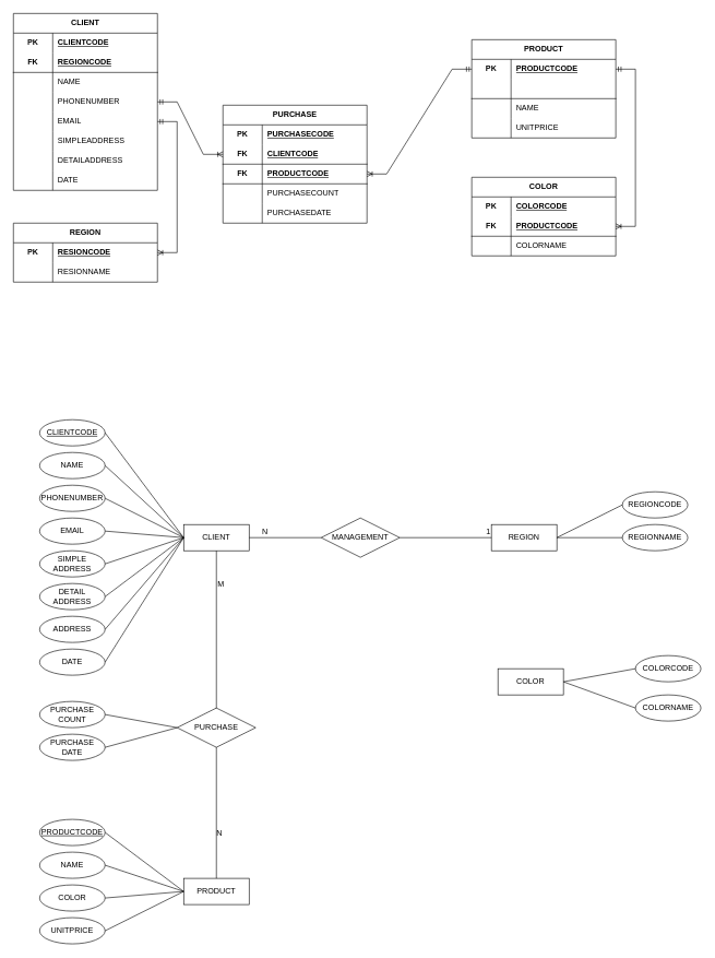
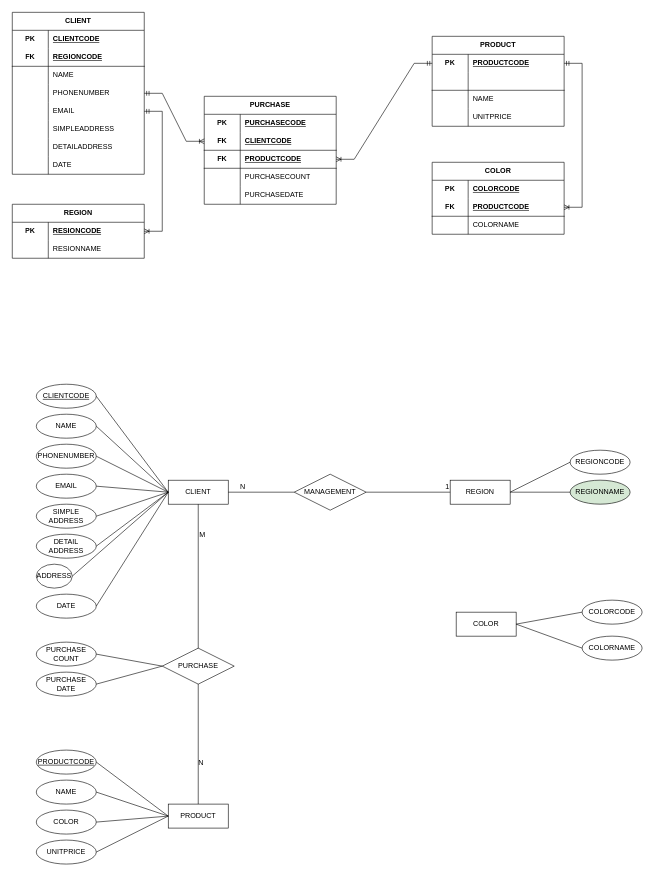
- <mxCell id="54" value="REGIONNAME" style="ellipse;whiteSpace=wrap;html=1;align=center;" vertex="1" parent="1"><mxGeometry x="950" y="800" width="100" height="40" as="geometry" /></mxCell>
+ <mxCell id="54" value="REGIONNAME" style="ellipse;whiteSpace=wrap;html=1;align=center;fillColor=#d5e8d4;" vertex="1" parent="1"><mxGeometry x="950" y="800" width="100" height="40" as="geometry" /></mxCell>
- <mxCell id="45" value="ADDRESS" style="ellipse;whiteSpace=wrap;html=1;align=center;" vertex="1" parent="1"><mxGeometry x="60" y="940" width="100" height="40" as="geometry" /></mxCell>
+ <mxCell id="45" value="ADDRESS" style="ellipse;whiteSpace=wrap;html=1;align=center;" vertex="1" parent="1"><mxGeometry x="60" y="940" width="60" height="40" as="geometry" /></mxCell>
